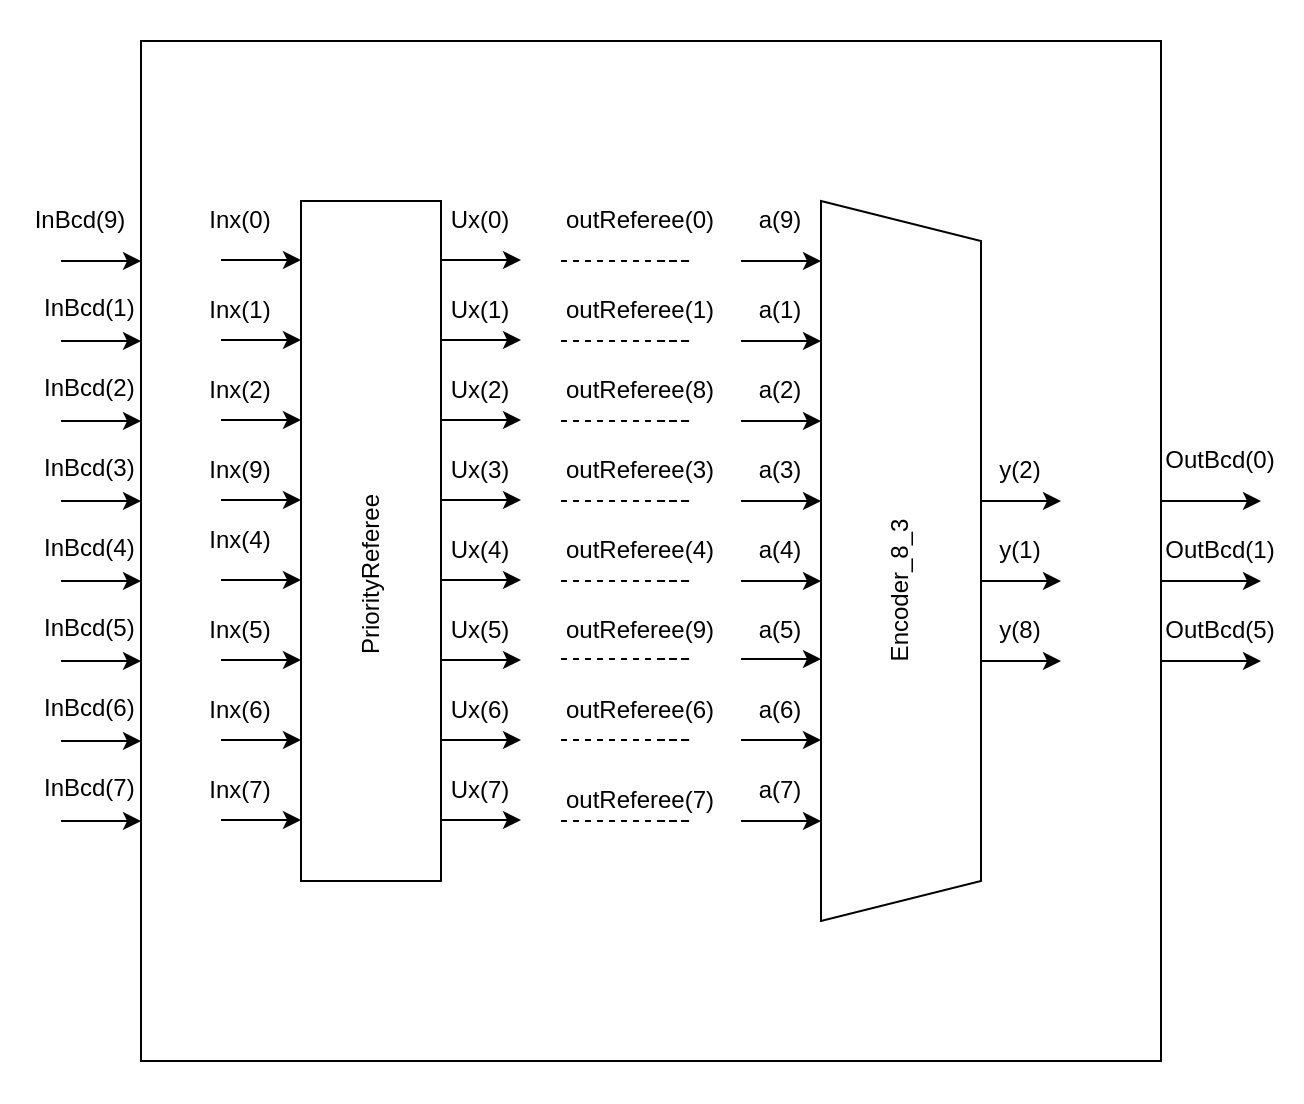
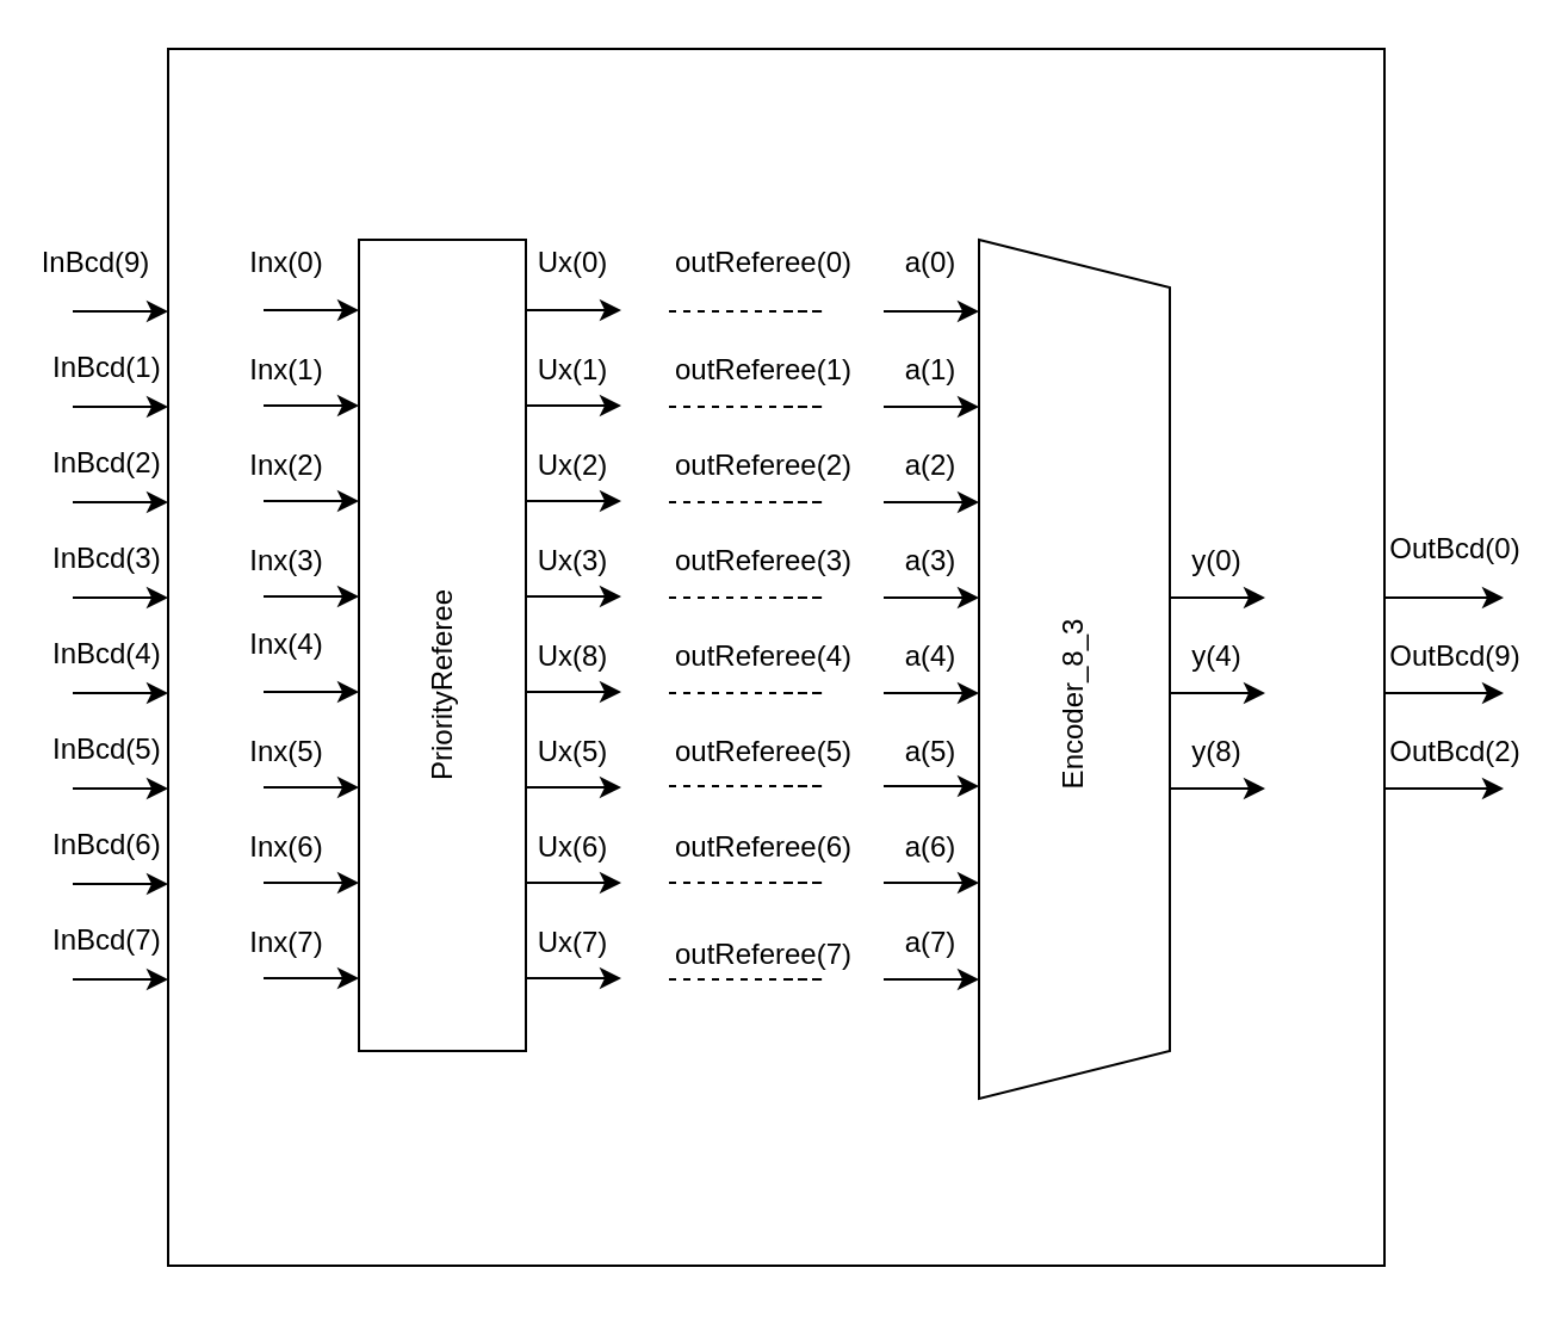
- <mxCell id="69" value="a(9)" style="text;html=1;strokeColor=none;fillColor=none;align=center;verticalAlign=middle;whiteSpace=wrap;rounded=0;" parent="1" vertex="1"><mxGeometry x="370" y="100" width="40" height="20" as="geometry" /></mxCell>
+ <mxCell id="69" value="a(0)" style="text;html=1;strokeColor=none;fillColor=none;align=center;verticalAlign=middle;whiteSpace=wrap;rounded=0;" parent="1" vertex="1"><mxGeometry x="370" y="100" width="40" height="20" as="geometry" /></mxCell>
- <mxCell id="87" value="outReferee(8)" style="text;html=1;strokeColor=none;fillColor=none;align=center;verticalAlign=middle;whiteSpace=wrap;rounded=0;" parent="1" vertex="1"><mxGeometry x="290" y="185" width="60" height="20" as="geometry" /></mxCell>
+ <mxCell id="87" value="outReferee(2)" style="text;html=1;strokeColor=none;fillColor=none;align=center;verticalAlign=middle;whiteSpace=wrap;rounded=0;" parent="1" vertex="1"><mxGeometry x="290" y="185" width="60" height="20" as="geometry" /></mxCell>
- <mxCell id="54" value="Inx(9)" style="text;html=1;strokeColor=none;fillColor=none;align=center;verticalAlign=middle;whiteSpace=wrap;rounded=0;" parent="1" vertex="1"><mxGeometry x="100" y="225" width="40" height="20" as="geometry" /></mxCell>
+ <mxCell id="54" value="Inx(3)" style="text;html=1;strokeColor=none;fillColor=none;align=center;verticalAlign=middle;whiteSpace=wrap;rounded=0;" parent="1" vertex="1"><mxGeometry x="100" y="225" width="40" height="20" as="geometry" /></mxCell>
- <mxCell id="93" value="y(2)" style="text;html=1;strokeColor=none;fillColor=none;align=center;verticalAlign=middle;whiteSpace=wrap;rounded=0;" parent="1" vertex="1"><mxGeometry x="490" y="225" width="40" height="20" as="geometry" /></mxCell>
+ <mxCell id="93" value="y(0)" style="text;html=1;strokeColor=none;fillColor=none;align=center;verticalAlign=middle;whiteSpace=wrap;rounded=0;" parent="1" vertex="1"><mxGeometry x="490" y="225" width="40" height="20" as="geometry" /></mxCell>
- <mxCell id="64" value="Ux(4)" style="text;html=1;strokeColor=none;fillColor=none;align=center;verticalAlign=middle;whiteSpace=wrap;rounded=0;" parent="1" vertex="1"><mxGeometry x="220" y="265" width="40" height="20" as="geometry" /></mxCell>
+ <mxCell id="64" value="Ux(8)" style="text;html=1;strokeColor=none;fillColor=none;align=center;verticalAlign=middle;whiteSpace=wrap;rounded=0;" parent="1" vertex="1"><mxGeometry x="220" y="265" width="40" height="20" as="geometry" /></mxCell>
- <mxCell id="94" value="y(1)" style="text;html=1;strokeColor=none;fillColor=none;align=center;verticalAlign=middle;whiteSpace=wrap;rounded=0;" parent="1" vertex="1"><mxGeometry x="490" y="265" width="40" height="20" as="geometry" /></mxCell>
+ <mxCell id="94" value="y(4)" style="text;html=1;strokeColor=none;fillColor=none;align=center;verticalAlign=middle;whiteSpace=wrap;rounded=0;" parent="1" vertex="1"><mxGeometry x="490" y="265" width="40" height="20" as="geometry" /></mxCell>
- <mxCell id="97" value="OutBcd(1)" style="text;html=1;strokeColor=none;fillColor=none;align=center;verticalAlign=middle;whiteSpace=wrap;rounded=0;" parent="1" vertex="1"><mxGeometry x="590" y="265" width="40" height="20" as="geometry" /></mxCell>
+ <mxCell id="97" value="OutBcd(9)" style="text;html=1;strokeColor=none;fillColor=none;align=center;verticalAlign=middle;whiteSpace=wrap;rounded=0;" parent="1" vertex="1"><mxGeometry x="590" y="265" width="40" height="20" as="geometry" /></mxCell>
- <mxCell id="89" value="outReferee(9)" style="text;html=1;strokeColor=none;fillColor=none;align=center;verticalAlign=middle;whiteSpace=wrap;rounded=0;" parent="1" vertex="1"><mxGeometry x="290" y="305" width="60" height="20" as="geometry" /></mxCell>
+ <mxCell id="89" value="outReferee(5)" style="text;html=1;strokeColor=none;fillColor=none;align=center;verticalAlign=middle;whiteSpace=wrap;rounded=0;" parent="1" vertex="1"><mxGeometry x="290" y="305" width="60" height="20" as="geometry" /></mxCell>
- <mxCell id="98" value="OutBcd(5)" style="text;html=1;strokeColor=none;fillColor=none;align=center;verticalAlign=middle;whiteSpace=wrap;rounded=0;" parent="1" vertex="1"><mxGeometry x="590" y="305" width="40" height="20" as="geometry" /></mxCell>
+ <mxCell id="98" value="OutBcd(2)" style="text;html=1;strokeColor=none;fillColor=none;align=center;verticalAlign=middle;whiteSpace=wrap;rounded=0;" parent="1" vertex="1"><mxGeometry x="590" y="305" width="40" height="20" as="geometry" /></mxCell>
